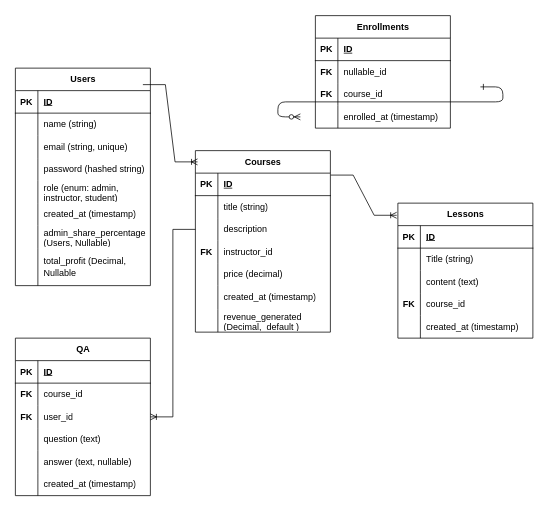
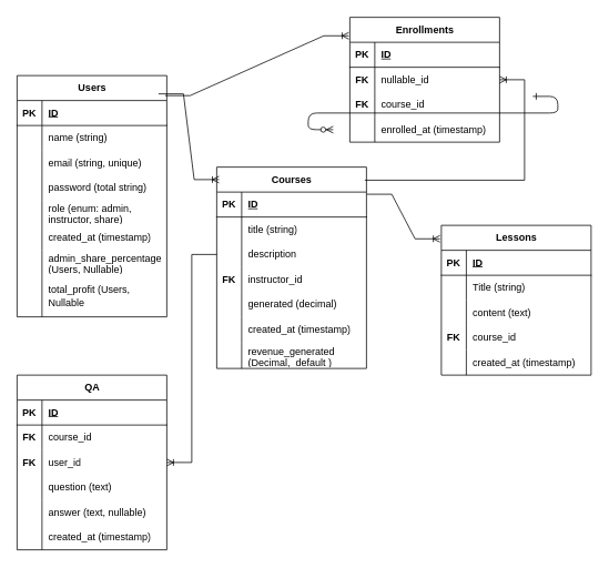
+ <mxCell id="98" value="" style="edgeStyle=entityRelationEdgeStyle;fontSize=12;html=1;endArrow=ERoneToMany;rounded=0;exitX=0.989;exitY=0.083;exitDx=0;exitDy=0;exitPerimeter=0;entryX=-0.007;entryY=0.148;entryDx=0;entryDy=0;entryPerimeter=0;" edge="1" parent="1" source="25" target="85"><mxGeometry width="100" height="100" relative="1" as="geometry"><mxPoint x="310" y="430" as="sourcePoint" /><mxPoint x="410" y="330" as="targetPoint" /><Array as="points"><mxPoint x="260" y="110" /></Array></mxGeometry></mxCell>
+ <mxCell id="100" value="" style="edgeStyle=entityRelationEdgeStyle;fontSize=12;html=1;endArrow=ERoneToMany;rounded=0;exitX=0.989;exitY=0.065;exitDx=0;exitDy=0;exitPerimeter=0;" edge="1" parent="1" source="3" target="85"><mxGeometry width="100" height="100" relative="1" as="geometry"><mxPoint x="208" y="124" as="sourcePoint" /><mxPoint x="597" y="200" as="targetPoint" /><Array as="points"><mxPoint x="270" y="120" /><mxPoint x="620" y="160" /><mxPoint x="690" y="150" /></Array></mxGeometry></mxCell>
- <mxCell id="37" value="password (hashed string)" style="shape=partialRectangle;connectable=0;fillColor=none;top=0;left=0;bottom=0;right=0;align=left;spacingLeft=6;overflow=hidden;whiteSpace=wrap;html=1;" vertex="1" parent="35"><mxGeometry x="30" width="150" height="30" as="geometry"><mxRectangle width="150" height="30" as="alternateBounds" /></mxGeometry></mxCell>
+ <mxCell id="37" value="password (total string)" style="shape=partialRectangle;connectable=0;fillColor=none;top=0;left=0;bottom=0;right=0;align=left;spacingLeft=6;overflow=hidden;whiteSpace=wrap;html=1;" vertex="1" parent="35"><mxGeometry x="30" width="150" height="30" as="geometry"><mxRectangle width="150" height="30" as="alternateBounds" /></mxGeometry></mxCell>
- <mxCell id="40" value="role (enum: admin, instructor, student)" style="shape=partialRectangle;connectable=0;fillColor=none;top=0;left=0;bottom=0;right=0;align=left;spacingLeft=6;overflow=hidden;whiteSpace=wrap;html=1;" vertex="1" parent="38"><mxGeometry x="30" width="150" height="30" as="geometry"><mxRectangle width="150" height="30" as="alternateBounds" /></mxGeometry></mxCell>
+ <mxCell id="40" value="role (enum: admin, instructor, share)" style="shape=partialRectangle;connectable=0;fillColor=none;top=0;left=0;bottom=0;right=0;align=left;spacingLeft=6;overflow=hidden;whiteSpace=wrap;html=1;" vertex="1" parent="38"><mxGeometry x="30" width="150" height="30" as="geometry"><mxRectangle width="150" height="30" as="alternateBounds" /></mxGeometry></mxCell>
- <mxCell id="49" value="total_profit (Decimal, Nullable" style="shape=partialRectangle;connectable=0;fillColor=none;top=0;left=0;bottom=0;right=0;align=left;spacingLeft=6;overflow=hidden;whiteSpace=wrap;html=1;" vertex="1" parent="47"><mxGeometry x="30" width="150" height="50" as="geometry"><mxRectangle width="150" height="50" as="alternateBounds" /></mxGeometry></mxCell>
+ <mxCell id="49" value="total_profit (Users, Nullable" style="shape=partialRectangle;connectable=0;fillColor=none;top=0;left=0;bottom=0;right=0;align=left;spacingLeft=6;overflow=hidden;whiteSpace=wrap;html=1;" vertex="1" parent="47"><mxGeometry x="30" width="150" height="50" as="geometry"><mxRectangle width="150" height="50" as="alternateBounds" /></mxGeometry></mxCell>
- <mxCell id="18" value="price (decimal)" style="shape=partialRectangle;connectable=0;fillColor=none;top=0;left=0;bottom=0;right=0;align=left;spacingLeft=6;overflow=hidden;whiteSpace=wrap;html=1;" vertex="1" parent="16"><mxGeometry x="30" width="150" height="30" as="geometry"><mxRectangle width="150" height="30" as="alternateBounds" /></mxGeometry></mxCell>
+ <mxCell id="18" value="generated (decimal)" style="shape=partialRectangle;connectable=0;fillColor=none;top=0;left=0;bottom=0;right=0;align=left;spacingLeft=6;overflow=hidden;whiteSpace=wrap;html=1;" vertex="1" parent="16"><mxGeometry x="30" width="150" height="30" as="geometry"><mxRectangle width="150" height="30" as="alternateBounds" /></mxGeometry></mxCell>
